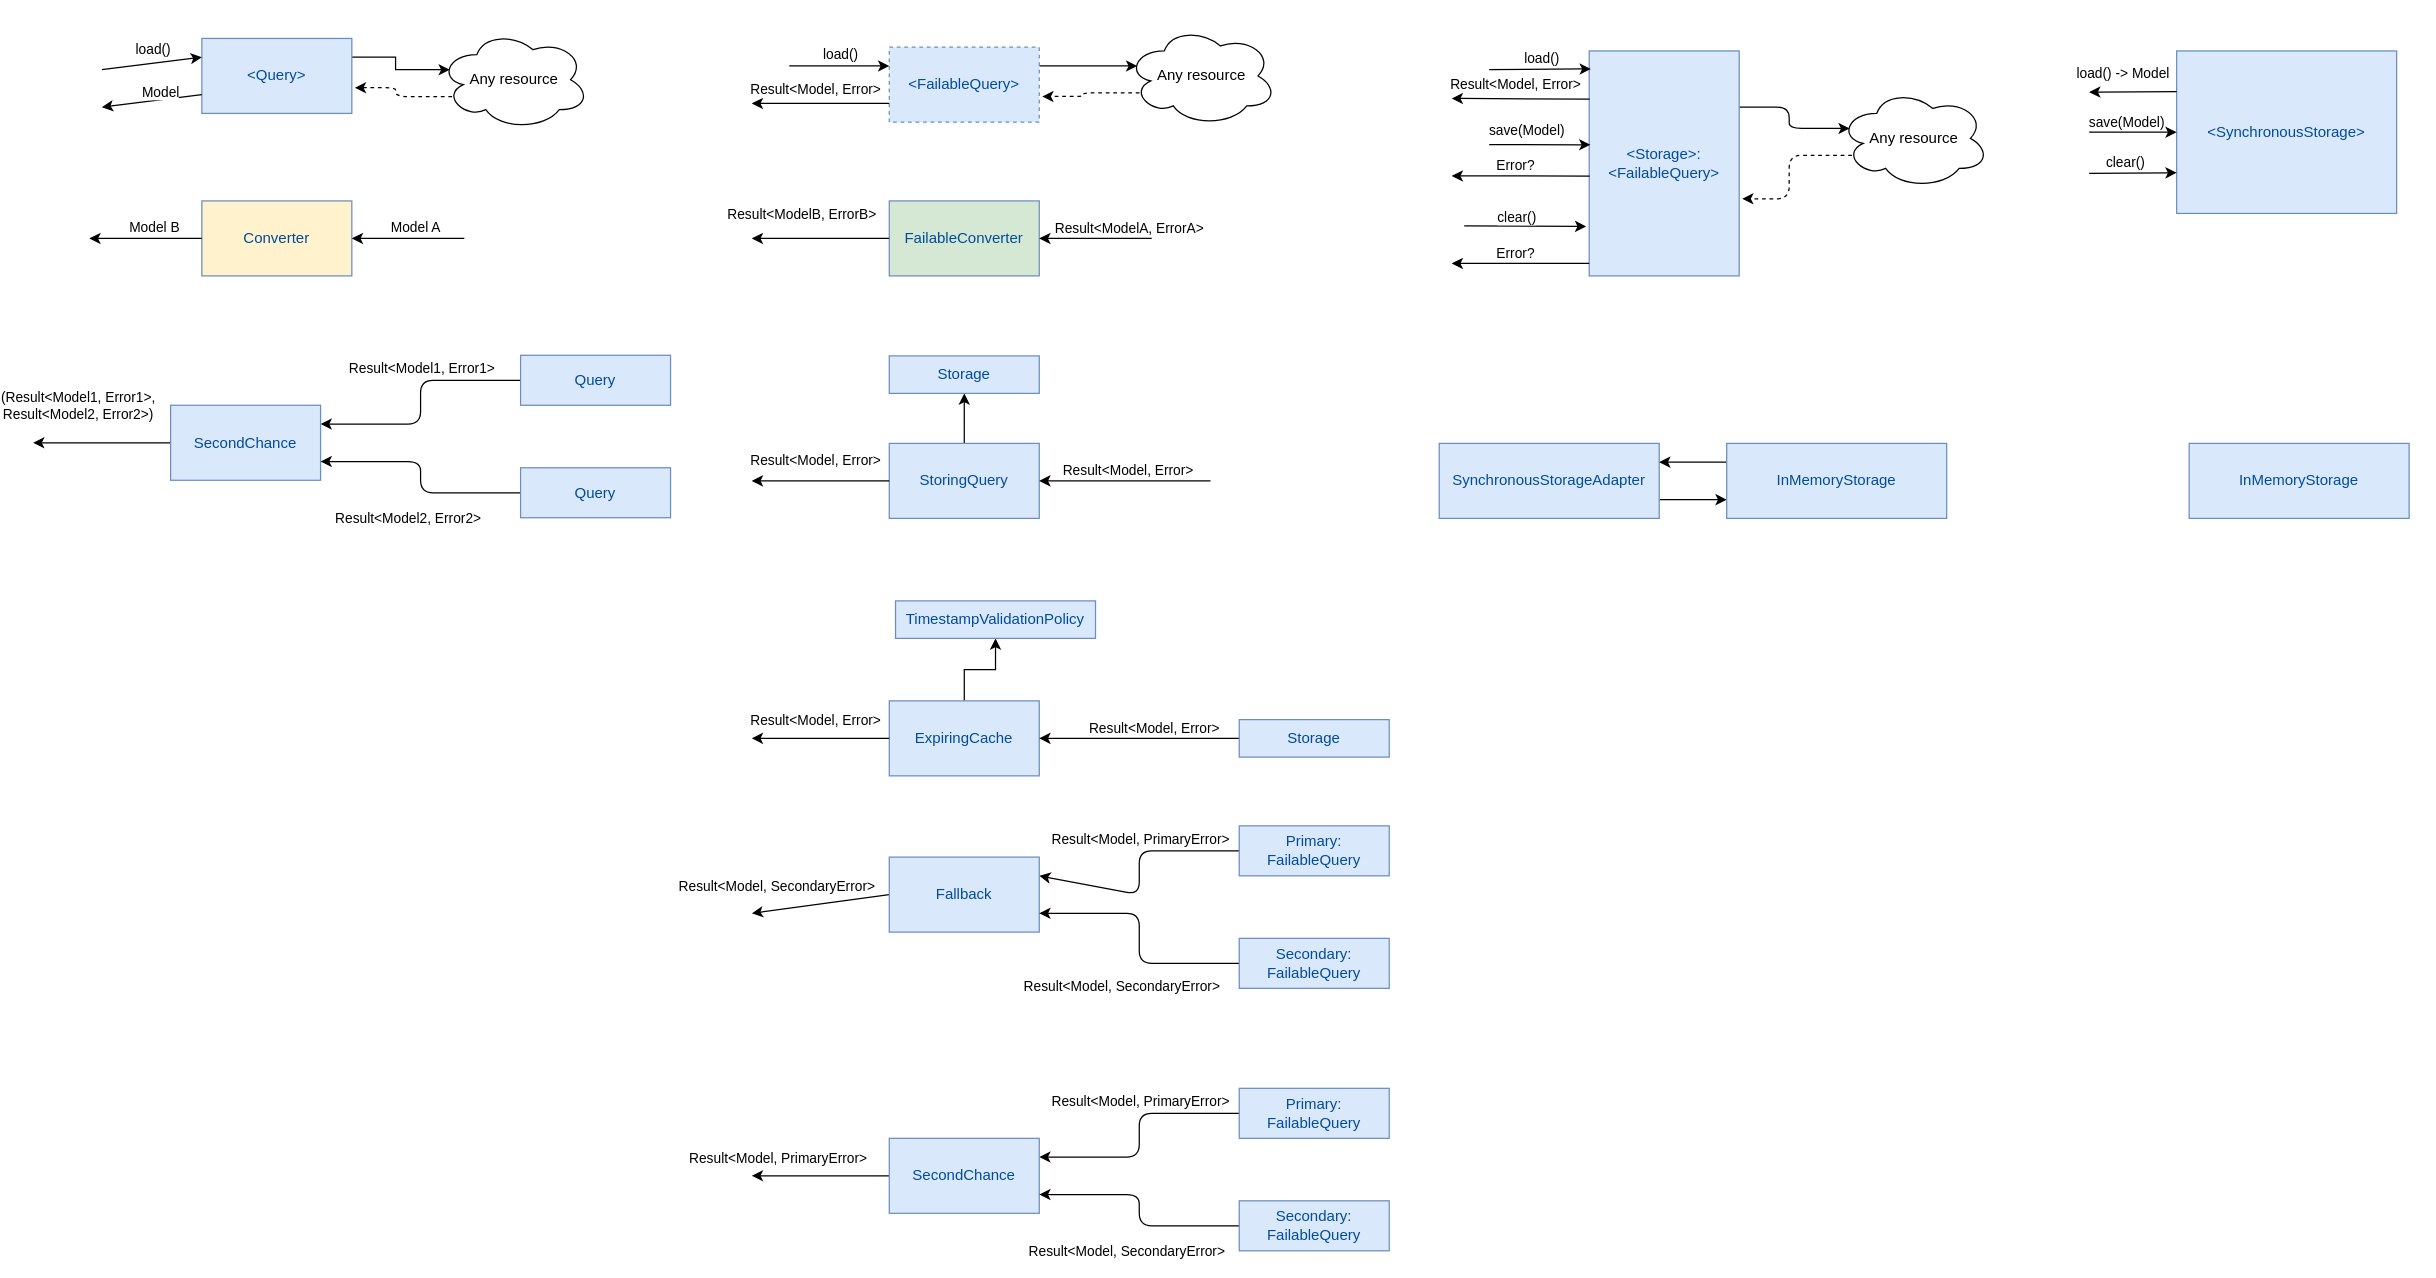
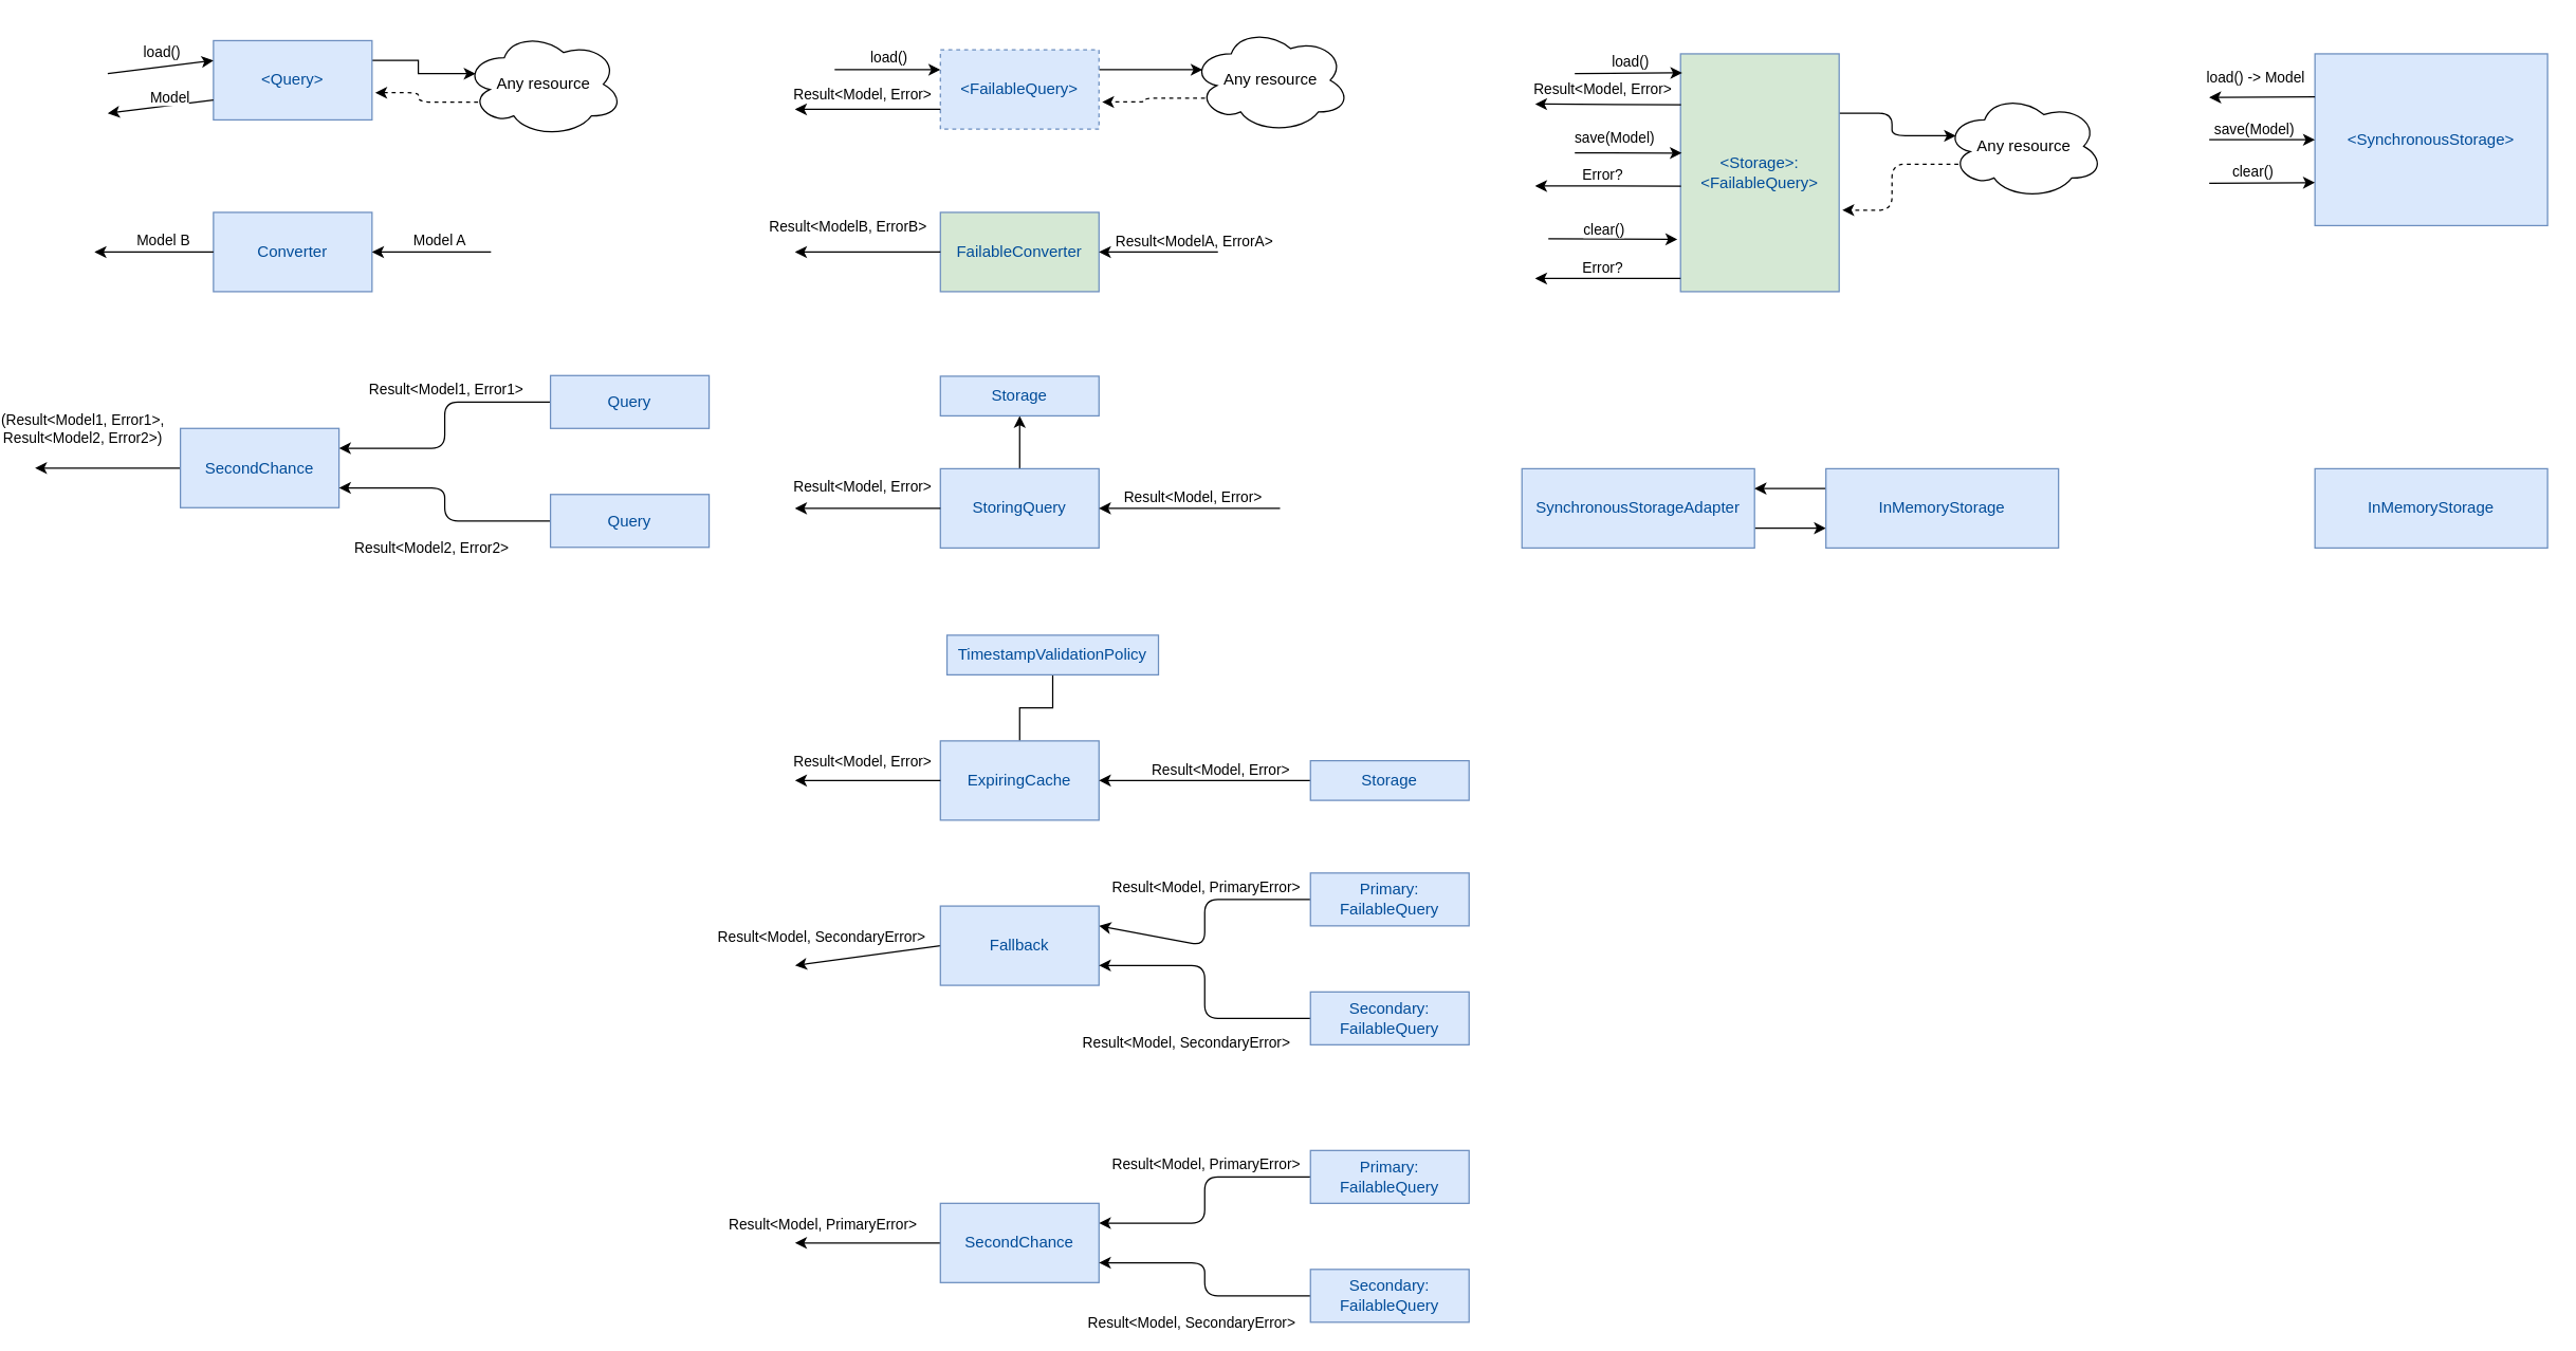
- <mxCell id="55" value="&amp;lt;SynchronousStorage&lt;span style=&quot;background-color: initial;&quot;&gt;&amp;gt;&lt;/span&gt;" style="rounded=0;whiteSpace=wrap;html=1;fillColor=#dae8fc;strokeColor=#6c8ebf;fontColor=#004C99;" vertex="1" parent="1"><mxGeometry x="1735" y="40" width="176" height="130" as="geometry" /></mxCell>
+ <mxCell id="55" value="&amp;lt;SynchronousStorage&lt;span style=&quot;background-color: initial;&quot;&gt;&amp;gt;&lt;/span&gt;" style="rounded=0;whiteSpace=wrap;html=1;fillColor=#dae8fc;strokeColor=#6c8ebf;fontColor=#004C99;" vertex="1" parent="1"><mxGeometry x="1745" y="40" width="176" height="130" as="geometry" /></mxCell>
- <mxCell id="29" value="&amp;lt;Storage&amp;gt;:&amp;lt;FailableQuery&amp;gt;" style="rounded=0;whiteSpace=wrap;html=1;fillColor=#dae8fc;strokeColor=#6c8ebf;fontColor=#004C99;" vertex="1" parent="1"><mxGeometry x="1265" y="40" width="120" height="180" as="geometry" /></mxCell>
+ <mxCell id="29" value="&amp;lt;Storage&amp;gt;:&amp;lt;FailableQuery&amp;gt;" style="rounded=0;whiteSpace=wrap;html=1;fillColor=#d5e8d4;strokeColor=#6c8ebf;fontColor=#004C99;" vertex="1" parent="1"><mxGeometry x="1265" y="40" width="120" height="180" as="geometry" /></mxCell>
- <mxCell id="2" value="Converter" style="rounded=0;whiteSpace=wrap;html=1;fillColor=#fff2cc;strokeColor=#6c8ebf;fontColor=#004C99;" vertex="1" parent="1"><mxGeometry x="155" y="160" width="120" height="60" as="geometry" /></mxCell>
+ <mxCell id="2" value="Converter" style="rounded=0;whiteSpace=wrap;html=1;fillColor=#dae8fc;strokeColor=#6c8ebf;fontColor=#004C99;" vertex="1" parent="1"><mxGeometry x="155" y="160" width="120" height="60" as="geometry" /></mxCell>
- <mxCell id="47" style="edgeStyle=orthogonalEdgeStyle;rounded=0;orthogonalLoop=1;jettySize=auto;html=1;entryX=0.5;entryY=1;entryDx=0;entryDy=0;" edge="1" parent="1" source="48" target="54"><mxGeometry relative="1" as="geometry" /></mxCell>
+ <mxCell id="47" style="edgeStyle=orthogonalEdgeStyle;rounded=0;orthogonalLoop=1;jettySize=auto;html=1;entryX=0.5;entryY=1;entryDx=0;entryDy=0;endArrow=none;" edge="1" parent="1" source="48" target="54"><mxGeometry relative="1" as="geometry" /></mxCell>
